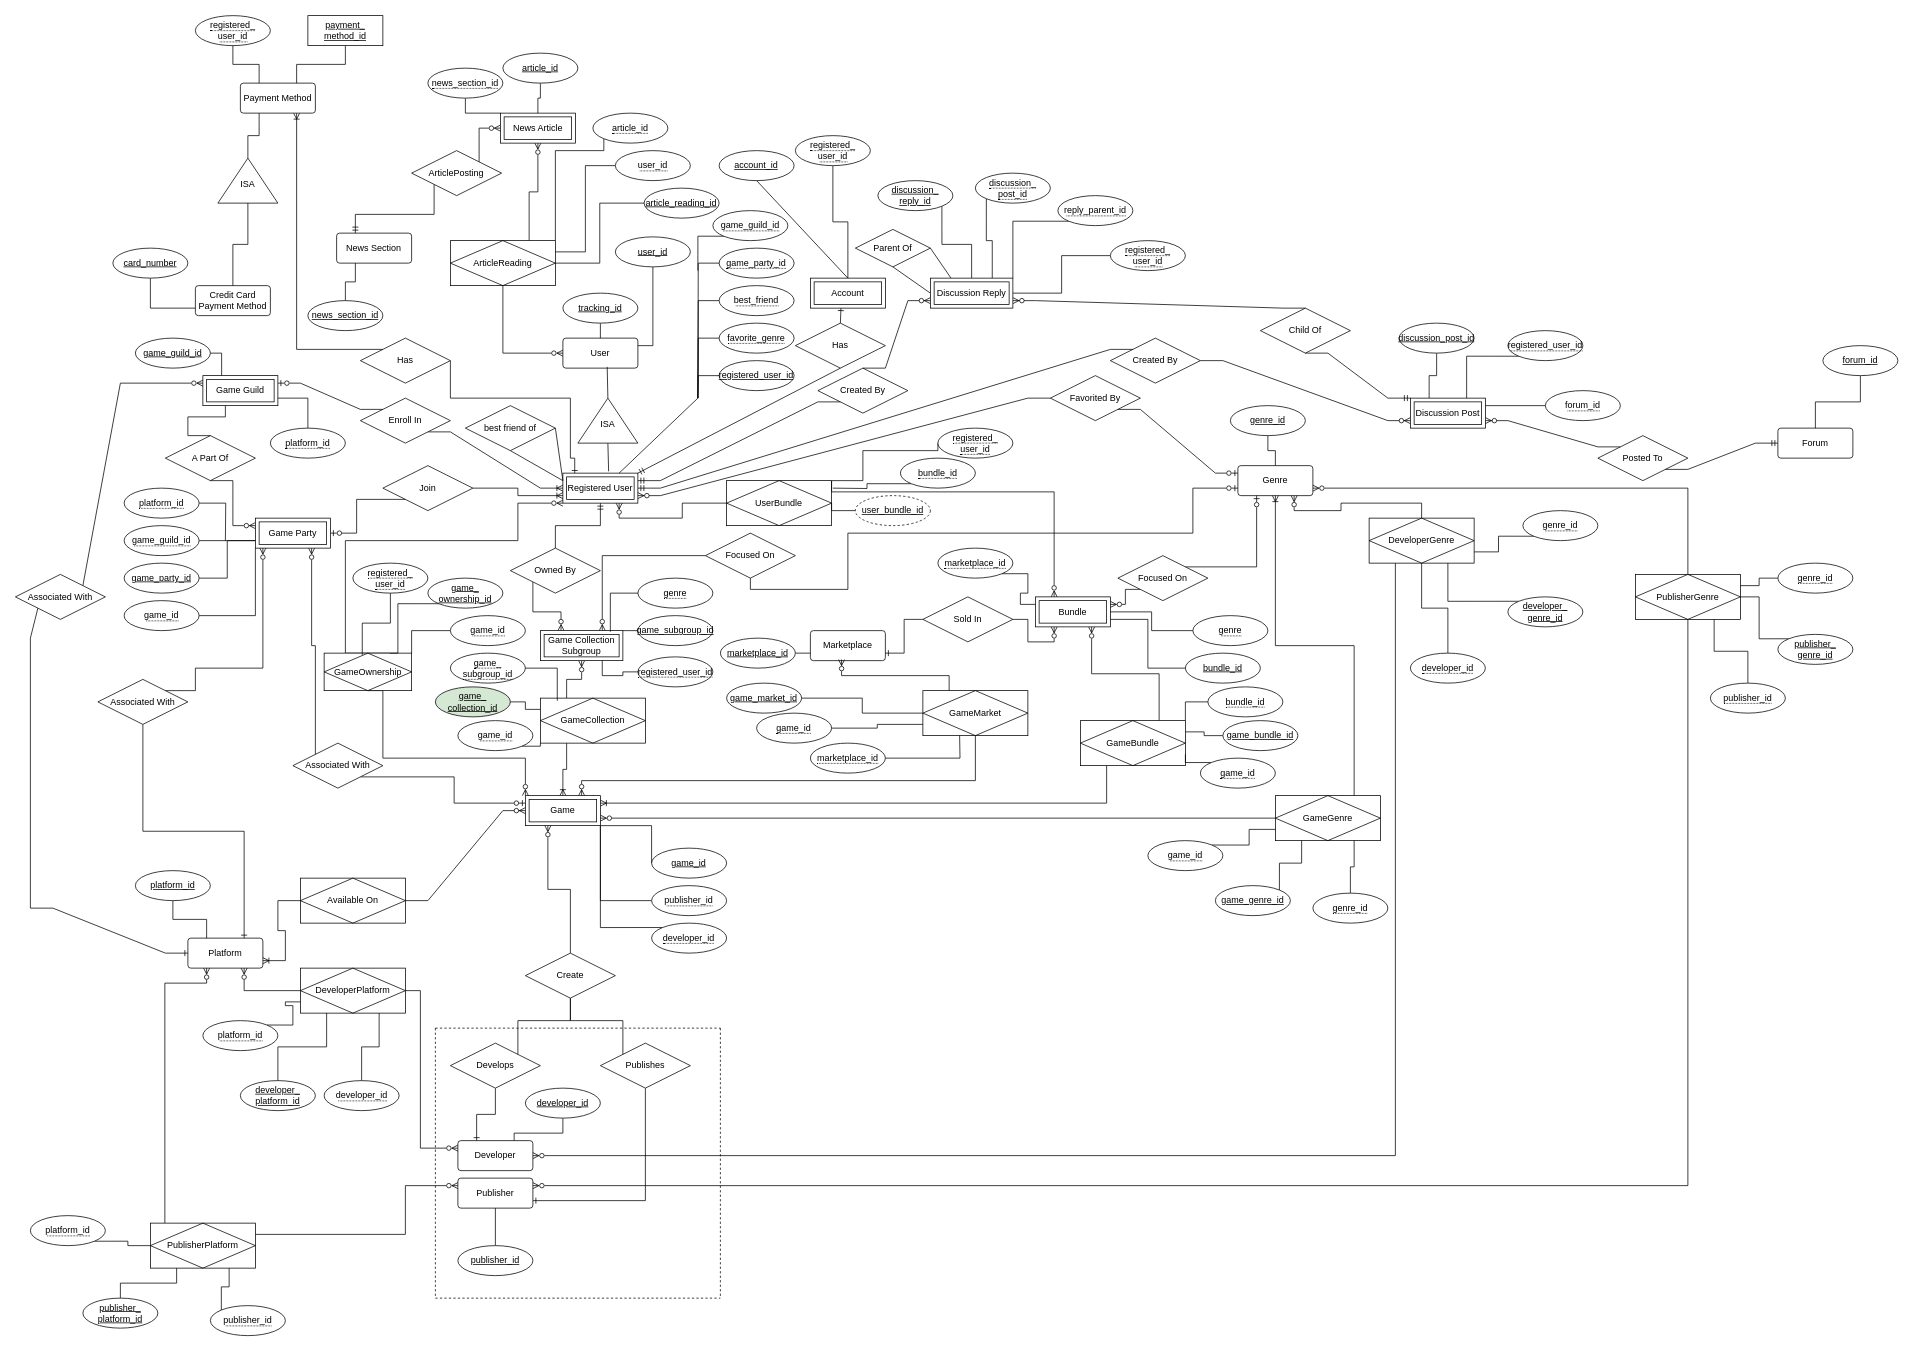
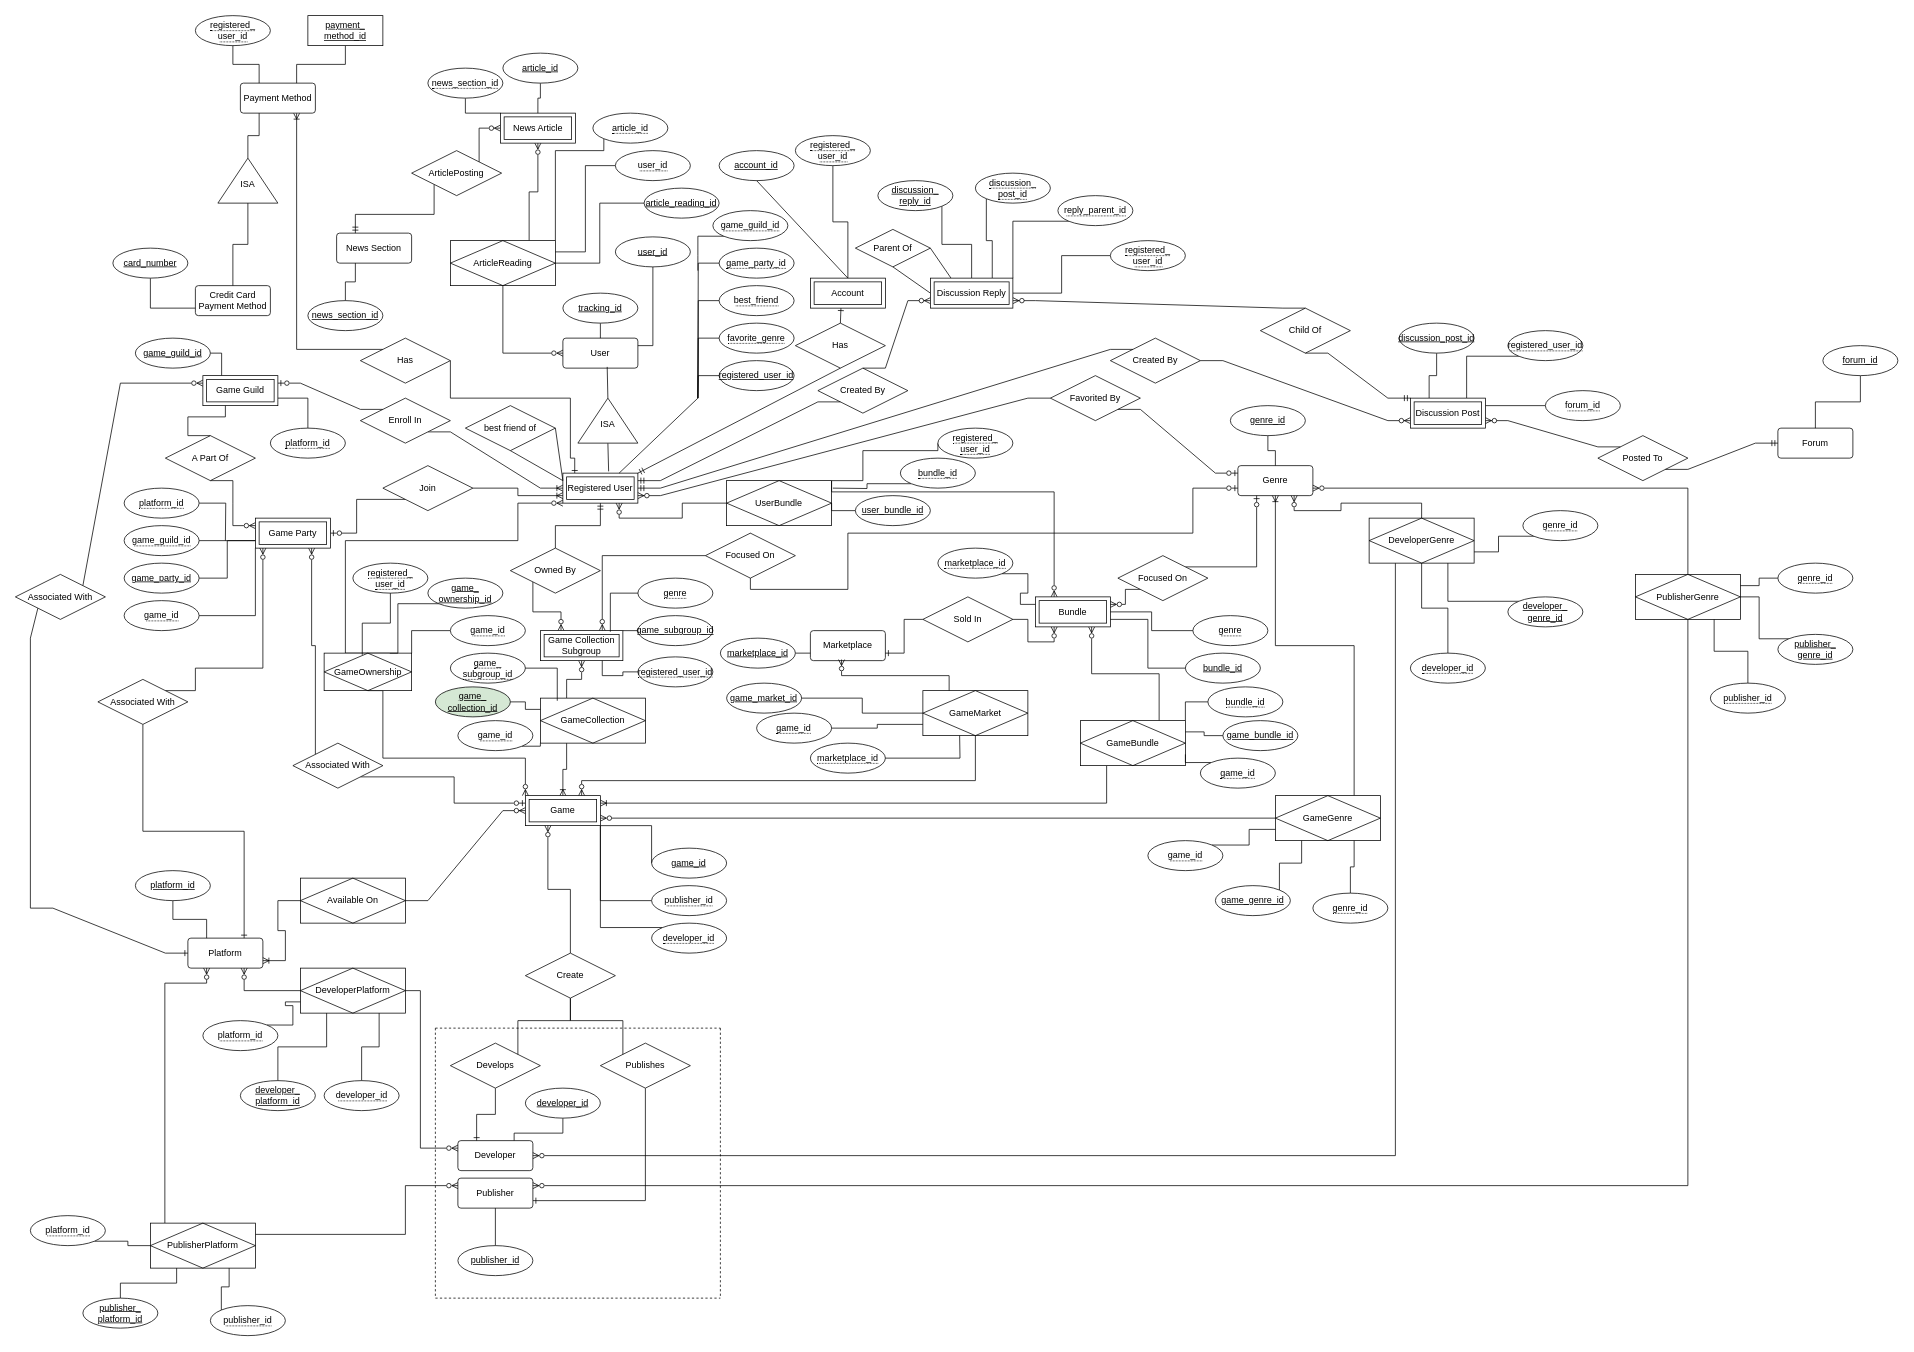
- <mxCell id="222" value="user_bundle_id" style="ellipse;whiteSpace=wrap;html=1;align=center;fontStyle=4;dashed=1;" vertex="1" parent="1"><mxGeometry x="1140" y="660" width="100" height="40" as="geometry" /></mxCell>
+ <mxCell id="222" value="user_bundle_id" style="ellipse;whiteSpace=wrap;html=1;align=center;fontStyle=4;" vertex="1" parent="1"><mxGeometry x="1140" y="660" width="100" height="40" as="geometry" /></mxCell>
